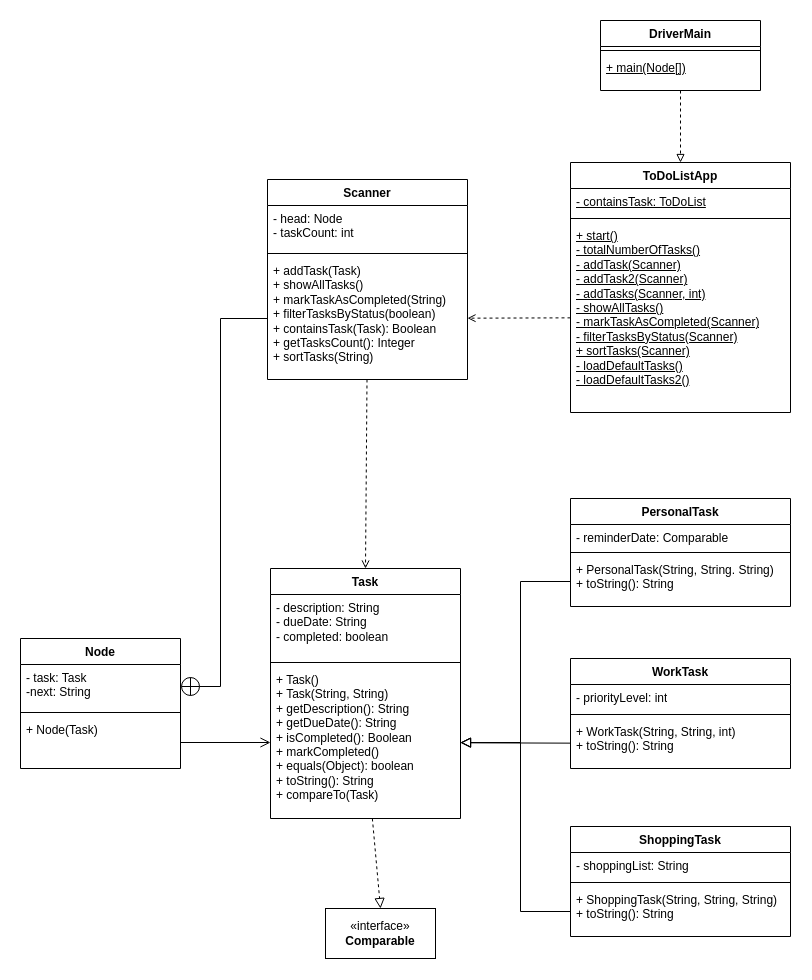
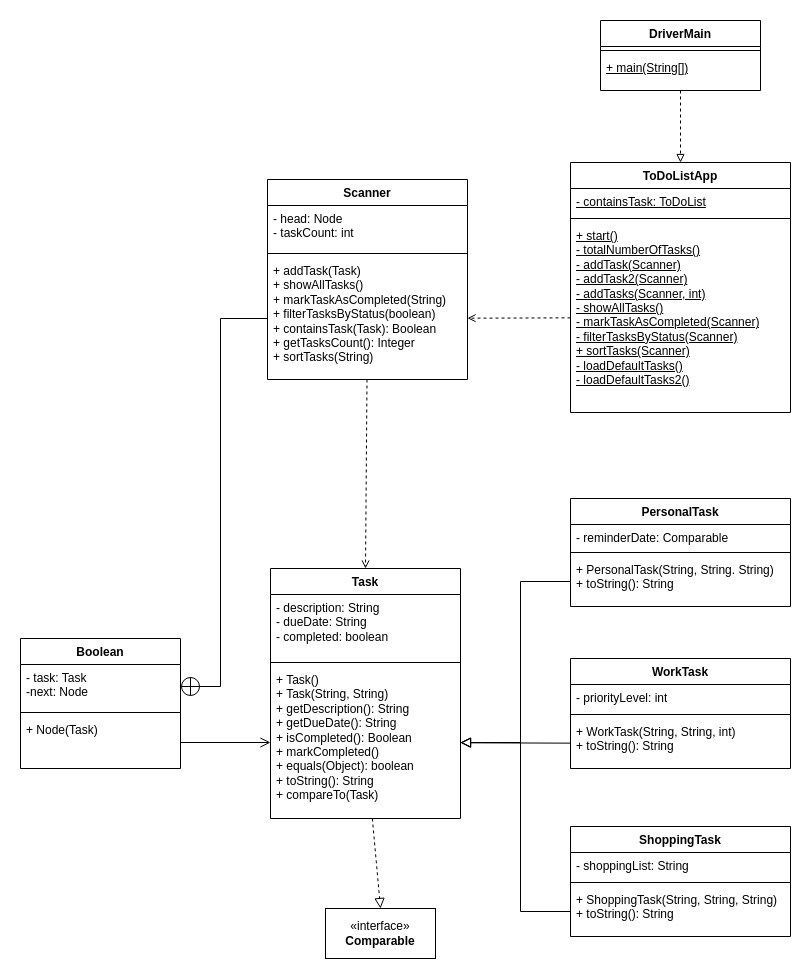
- <mxCell id="16" value="&lt;u&gt;+ main(Node[])&lt;/u&gt;" style="text;strokeColor=none;fillColor=none;align=left;verticalAlign=top;spacingLeft=4;spacingRight=4;overflow=hidden;rotatable=0;points=[[0,0.5],[1,0.5]];portConstraint=eastwest;whiteSpace=wrap;html=1;" parent="14" vertex="1"><mxGeometry y="34" width="160" height="36" as="geometry" /></mxCell>
+ <mxCell id="16" value="&lt;u&gt;+ main(String[])&lt;/u&gt;" style="text;strokeColor=none;fillColor=none;align=left;verticalAlign=top;spacingLeft=4;spacingRight=4;overflow=hidden;rotatable=0;points=[[0,0.5],[1,0.5]];portConstraint=eastwest;whiteSpace=wrap;html=1;" parent="14" vertex="1"><mxGeometry y="34" width="160" height="36" as="geometry" /></mxCell>
- <mxCell id="6" value="Node" style="swimlane;fontStyle=1;align=center;verticalAlign=top;childLayout=stackLayout;horizontal=1;startSize=26;horizontalStack=0;resizeParent=1;resizeParentMax=0;resizeLast=0;collapsible=1;marginBottom=0;whiteSpace=wrap;html=1;" parent="1" vertex="1"><mxGeometry x="20" y="638" width="160" height="130" as="geometry"><mxRectangle x="345" y="570" width="70" height="30" as="alternateBounds" /></mxGeometry></mxCell>
+ <mxCell id="6" value="Boolean" style="swimlane;fontStyle=1;align=center;verticalAlign=top;childLayout=stackLayout;horizontal=1;startSize=26;horizontalStack=0;resizeParent=1;resizeParentMax=0;resizeLast=0;collapsible=1;marginBottom=0;whiteSpace=wrap;html=1;" parent="1" vertex="1"><mxGeometry x="20" y="638" width="160" height="130" as="geometry"><mxRectangle x="345" y="570" width="70" height="30" as="alternateBounds" /></mxGeometry></mxCell>
- <mxCell id="7" value="- task: Task&lt;br&gt;-next: String" style="text;strokeColor=none;fillColor=none;align=left;verticalAlign=top;spacingLeft=4;spacingRight=4;overflow=hidden;rotatable=0;points=[[0,0.5],[1,0.5]];portConstraint=eastwest;whiteSpace=wrap;html=1;" parent="6" vertex="1"><mxGeometry y="26" width="160" height="44" as="geometry" /></mxCell>
+ <mxCell id="7" value="- task: Task&lt;br&gt;-next: Node" style="text;strokeColor=none;fillColor=none;align=left;verticalAlign=top;spacingLeft=4;spacingRight=4;overflow=hidden;rotatable=0;points=[[0,0.5],[1,0.5]];portConstraint=eastwest;whiteSpace=wrap;html=1;" parent="6" vertex="1"><mxGeometry y="26" width="160" height="44" as="geometry" /></mxCell>
